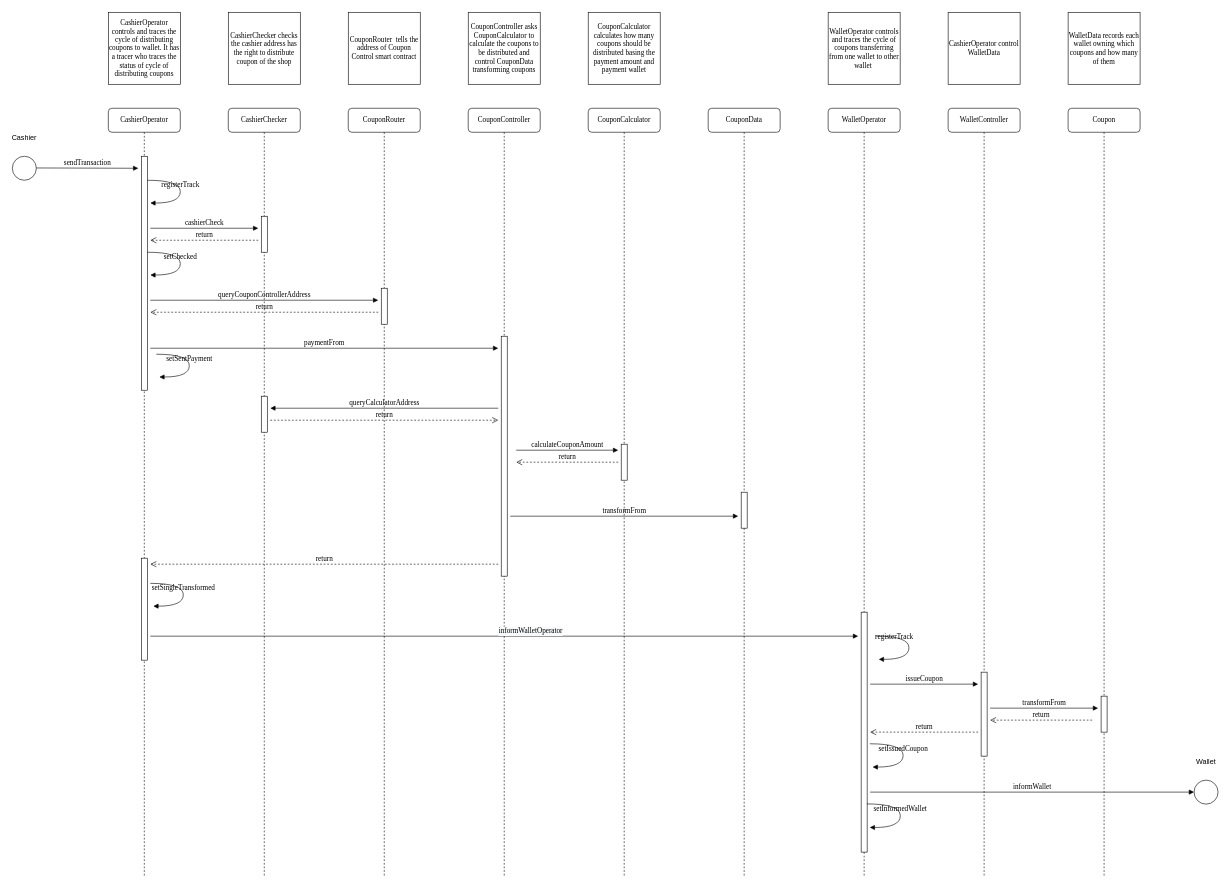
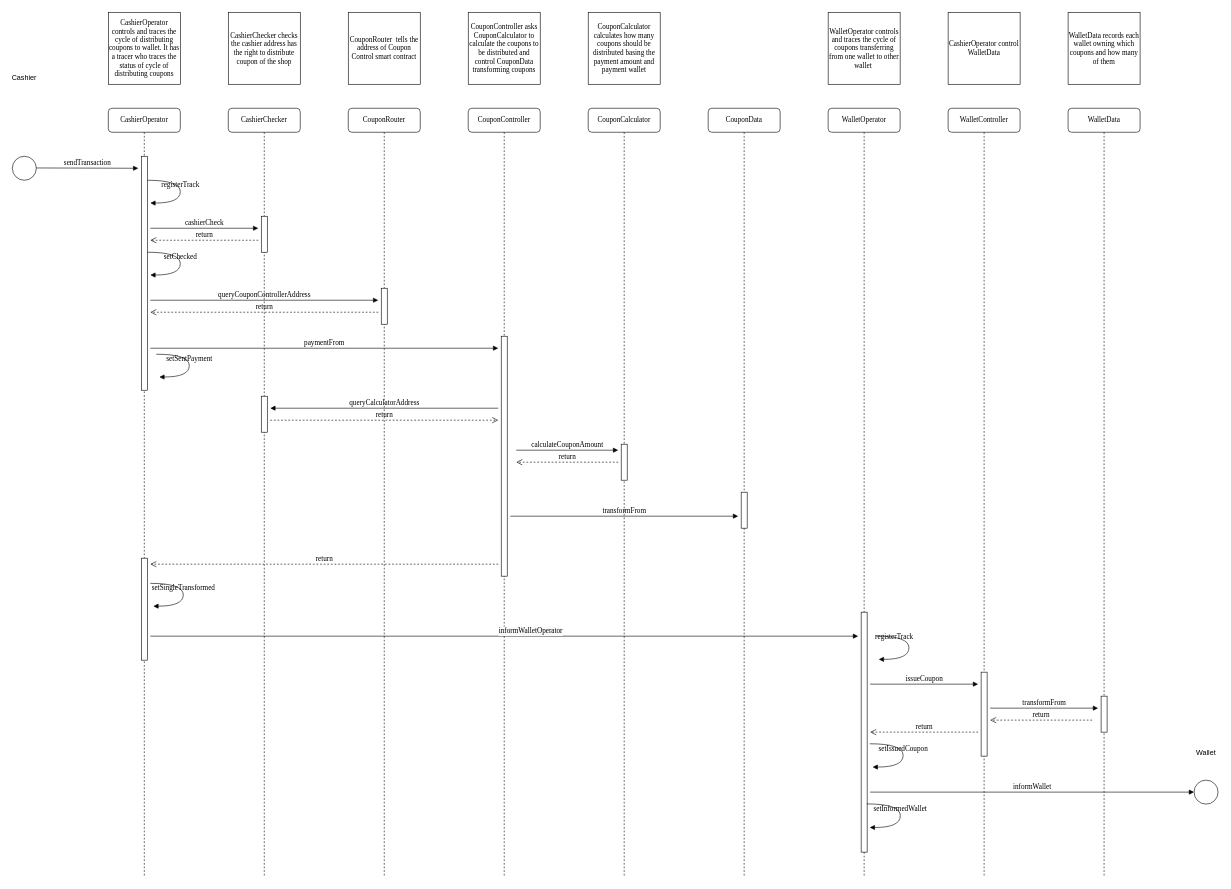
- <mxCell id="45" value="Coupon" style="shape=umlLifeline;perimeter=lifelinePerimeter;whiteSpace=wrap;html=1;container=1;collapsible=0;recursiveResize=0;outlineConnect=0;rounded=1;shadow=0;comic=0;labelBackgroundColor=none;strokeWidth=1;fontFamily=Verdana;fontSize=12;align=center;" vertex="1" parent="1"><mxGeometry x="1780" y="180" width="120" height="1280" as="geometry" /></mxCell>
+ <mxCell id="45" value="WalletData" style="shape=umlLifeline;perimeter=lifelinePerimeter;whiteSpace=wrap;html=1;container=1;collapsible=0;recursiveResize=0;outlineConnect=0;rounded=1;shadow=0;comic=0;labelBackgroundColor=none;strokeWidth=1;fontFamily=Verdana;fontSize=12;align=center;" vertex="1" parent="1"><mxGeometry x="1780" y="180" width="120" height="1280" as="geometry" /></mxCell>
- <mxCell id="38" value="Cashier" style="text;html=1;strokeColor=none;fillColor=none;align=center;verticalAlign=middle;whiteSpace=wrap;rounded=0;" vertex="1" parent="1"><mxGeometry x="20" y="220" width="40" height="20" as="geometry" /></mxCell>
+ <mxCell id="38" value="Cashier" style="text;html=1;strokeColor=none;fillColor=none;align=center;verticalAlign=middle;whiteSpace=wrap;rounded=0;" vertex="1" parent="1"><mxGeometry x="20" y="120" width="40" height="20" as="geometry" /></mxCell>
- <mxCell id="57" value="Wallet" style="text;html=1;strokeColor=none;fillColor=none;align=center;verticalAlign=middle;whiteSpace=wrap;rounded=0;" vertex="1" parent="1"><mxGeometry x="1990" y="1260" width="40" height="20" as="geometry" /></mxCell>
+ <mxCell id="57" value="Wallet" style="text;html=1;strokeColor=none;fillColor=none;align=center;verticalAlign=middle;whiteSpace=wrap;rounded=0;" vertex="1" parent="1"><mxGeometry x="1990" y="1245" width="40" height="20" as="geometry" /></mxCell>
